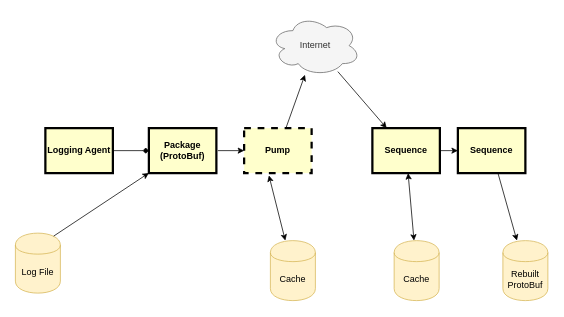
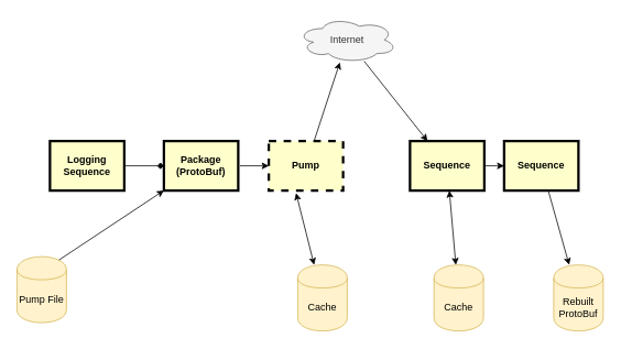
- <mxCell id="4" value="Internet" style="ellipse;shape=cloud;whiteSpace=wrap;html=1;fillColor=#f5f5f5;strokeColor=#666666;fontColor=#333333;" vertex="1" parent="1"><mxGeometry x="360" y="20" width="120" height="80" as="geometry" /></mxCell>
+ <mxCell id="4" value="Internet" style="ellipse;shape=cloud;whiteSpace=wrap;html=1;fillColor=#f5f5f5;strokeColor=#666666;fontColor=#333333;" vertex="1" parent="1"><mxGeometry x="360" y="20" width="120" height="55" as="geometry" /></mxCell>
- <mxCell id="2" value="Logging Agent" style="whiteSpace=wrap;align=center;verticalAlign=middle;fontStyle=1;strokeWidth=3;fillColor=#FFFFCC" parent="1" vertex="1"><mxGeometry x="60" y="170" width="90" height="60" as="geometry" /></mxCell>
+ <mxCell id="2" value="Logging Sequence" style="whiteSpace=wrap;align=center;verticalAlign=middle;fontStyle=1;strokeWidth=3;fillColor=#FFFFCC" parent="1" vertex="1"><mxGeometry x="60" y="170" width="90" height="60" as="geometry" /></mxCell>
- <mxCell id="3" value="Log File" style="shape=cylinder;whiteSpace=wrap;html=1;boundedLbl=1;backgroundOutline=1;fillColor=#fff2cc;strokeColor=#d6b656;" vertex="1" parent="1"><mxGeometry x="20" y="310" width="60" height="80" as="geometry" /></mxCell>
+ <mxCell id="3" value="Pump File" style="shape=cylinder;whiteSpace=wrap;html=1;boundedLbl=1;backgroundOutline=1;fillColor=#fff2cc;strokeColor=#d6b656;" vertex="1" parent="1"><mxGeometry x="20" y="310" width="60" height="80" as="geometry" /></mxCell>
